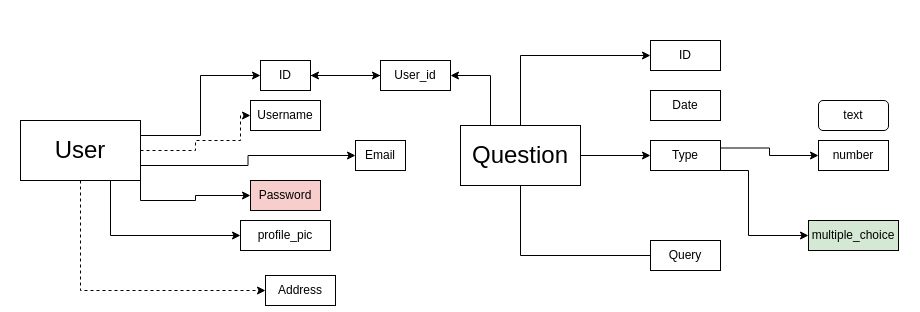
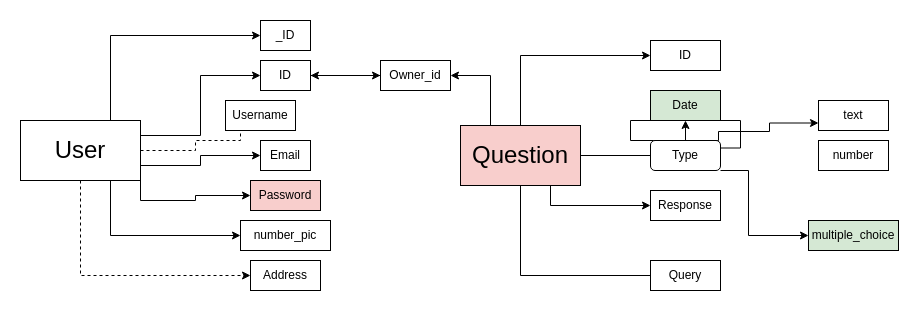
+ <mxCell id="8" style="edgeStyle=orthogonalEdgeStyle;rounded=0;orthogonalLoop=1;jettySize=auto;html=1;exitX=0.75;exitY=0;exitDx=0;exitDy=0;entryX=0;entryY=0.5;entryDx=0;entryDy=0;" edge="1" parent="1" source="9" target="17"><mxGeometry relative="1" as="geometry" /></mxCell>
+ <mxCell id="17" value="_ID" style="whiteSpace=wrap;html=1;" vertex="1" parent="1"><mxGeometry x="260" y="20" width="50" height="30" as="geometry" /></mxCell>
- <mxCell id="25" value="User_id" style="whiteSpace=wrap;html=1;" vertex="1" parent="1"><mxGeometry x="380" y="60" width="70" height="30" as="geometry" /></mxCell>
+ <mxCell id="25" value="Owner_id" style="whiteSpace=wrap;html=1;" vertex="1" parent="1"><mxGeometry x="380" y="60" width="70" height="30" as="geometry" /></mxCell>
- <mxCell id="26" value="Date" style="whiteSpace=wrap;html=1;" vertex="1" parent="1"><mxGeometry x="650" y="90" width="70" height="30" as="geometry" /></mxCell>
+ <mxCell id="26" value="Date" style="whiteSpace=wrap;html=1;fillColor=#d5e8d4;" vertex="1" parent="1"><mxGeometry x="650" y="90" width="70" height="30" as="geometry" /></mxCell>
- <mxCell id="13" value="Username" style="whiteSpace=wrap;html=1;" vertex="1" parent="1"><mxGeometry x="250" y="100" width="70" height="30" as="geometry" /></mxCell>
+ <mxCell id="13" value="Username" style="whiteSpace=wrap;html=1;" vertex="1" parent="1"><mxGeometry x="225" y="100" width="70" height="30" as="geometry" /></mxCell>
- <mxCell id="34" value="text" style="whiteSpace=wrap;html=1;rounded=1;" vertex="1" parent="1"><mxGeometry x="818" y="100" width="70" height="30" as="geometry" /></mxCell>
+ <mxCell id="34" value="text" style="whiteSpace=wrap;html=1;" vertex="1" parent="1"><mxGeometry x="818" y="100" width="70" height="30" as="geometry" /></mxCell>
+ <mxCell id="28" style="edgeStyle=orthogonalEdgeStyle;rounded=0;orthogonalLoop=1;jettySize=auto;html=1;exitX=0.75;exitY=0;exitDx=0;exitDy=0;entryX=0;entryY=0.75;entryDx=0;entryDy=0;" edge="1" parent="1" source="30" target="34"><mxGeometry relative="1" as="geometry"><Array as="points"><mxPoint x="718" y="140" /><mxPoint x="718" y="131" /><mxPoint x="769" y="131" /><mxPoint x="769" y="123" /></Array></mxGeometry></mxCell>
- <mxCell id="14" value="Email" style="whiteSpace=wrap;html=1;" vertex="1" parent="1"><mxGeometry x="355" y="140" width="50" height="30" as="geometry" /></mxCell>
+ <mxCell id="14" value="Email" style="whiteSpace=wrap;html=1;" vertex="1" parent="1"><mxGeometry x="260" y="140" width="50" height="30" as="geometry" /></mxCell>
- <mxCell id="23" value="&lt;font style=&quot;font-size: 24px;&quot;&gt;Question&lt;/font&gt;" style="whiteSpace=wrap;html=1;" vertex="1" parent="1"><mxGeometry x="460" y="125" width="120" height="60" as="geometry" /></mxCell>
+ <mxCell id="23" value="&lt;font style=&quot;font-size: 24px;&quot;&gt;Question&lt;/font&gt;" style="whiteSpace=wrap;html=1;fillColor=#f8cecc;" vertex="1" parent="1"><mxGeometry x="460" y="125" width="120" height="60" as="geometry" /></mxCell>
- <mxCell id="19" style="edgeStyle=orthogonalEdgeStyle;rounded=0;orthogonalLoop=1;jettySize=auto;html=1;exitX=1;exitY=0.5;exitDx=0;exitDy=0;entryX=0;entryY=0.5;entryDx=0;entryDy=0;" edge="1" parent="1" source="23" target="30"><mxGeometry relative="1" as="geometry" /></mxCell>
+ <mxCell id="19" style="edgeStyle=orthogonalEdgeStyle;rounded=0;orthogonalLoop=1;jettySize=auto;html=1;exitX=1;exitY=0.5;exitDx=0;exitDy=0;entryX=0;entryY=0.5;entryDx=0;entryDy=0;endArrow=none;" edge="1" parent="1" source="23" target="30"><mxGeometry relative="1" as="geometry" /></mxCell>
- <mxCell id="30" value="Type" style="whiteSpace=wrap;html=1;" vertex="1" parent="1"><mxGeometry x="650" y="140" width="70" height="30" as="geometry" /></mxCell>
+ <mxCell id="30" value="Type" style="whiteSpace=wrap;html=1;rounded=1;" vertex="1" parent="1"><mxGeometry x="650" y="140" width="70" height="30" as="geometry" /></mxCell>
- <mxCell id="27" style="edgeStyle=orthogonalEdgeStyle;rounded=0;orthogonalLoop=1;jettySize=auto;html=1;exitX=1;exitY=0.25;exitDx=0;exitDy=0;entryX=0;entryY=0.5;entryDx=0;entryDy=0;" edge="1" parent="1" source="30" target="35"><mxGeometry relative="1" as="geometry" /></mxCell>
+ <mxCell id="27" style="edgeStyle=orthogonalEdgeStyle;rounded=0;orthogonalLoop=1;jettySize=auto;html=1;exitX=1;exitY=0.25;exitDx=0;exitDy=0;" edge="1" parent="1" source="30" target="26"><mxGeometry relative="1" as="geometry" /></mxCell>
+ <mxCell id="20" style="edgeStyle=orthogonalEdgeStyle;rounded=0;orthogonalLoop=1;jettySize=auto;html=1;exitX=0.75;exitY=1;exitDx=0;exitDy=0;entryX=0;entryY=0.5;entryDx=0;entryDy=0;" edge="1" parent="1" source="23" target="31"><mxGeometry relative="1" as="geometry" /></mxCell>
+ <mxCell id="31" value="Response" style="whiteSpace=wrap;html=1;" vertex="1" parent="1"><mxGeometry x="650" y="190" width="70" height="30" as="geometry" /></mxCell>
- <mxCell id="16" value="profile_pic" style="whiteSpace=wrap;html=1;" vertex="1" parent="1"><mxGeometry x="240" y="220" width="90" height="30" as="geometry" /></mxCell>
+ <mxCell id="16" value="number_pic" style="whiteSpace=wrap;html=1;" vertex="1" parent="1"><mxGeometry x="240" y="220" width="90" height="30" as="geometry" /></mxCell>
- <mxCell id="33" value="Query" style="whiteSpace=wrap;html=1;" vertex="1" parent="1"><mxGeometry x="650" y="240" width="70" height="30" as="geometry" /></mxCell>
+ <mxCell id="33" value="Query" style="whiteSpace=wrap;html=1;" vertex="1" parent="1"><mxGeometry x="650" y="260" width="70" height="30" as="geometry" /></mxCell>
- <mxCell id="10" value="Address" style="whiteSpace=wrap;html=1;" vertex="1" parent="1"><mxGeometry x="265" y="275" width="70" height="30" as="geometry" /></mxCell>
+ <mxCell id="10" value="Address" style="whiteSpace=wrap;html=1;" vertex="1" parent="1"><mxGeometry x="250" y="260" width="70" height="30" as="geometry" /></mxCell>
